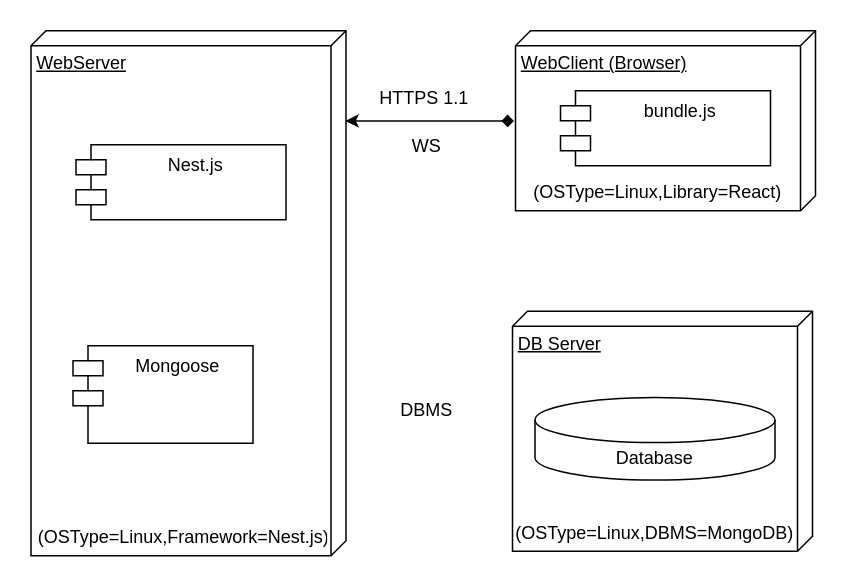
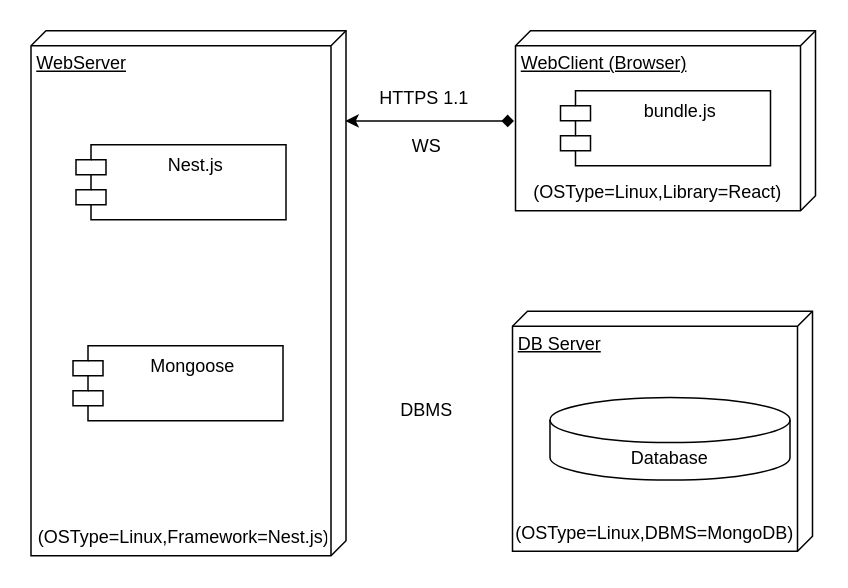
- <mxCell id="13" value="Mongoose" style="shape=module;align=left;spacingLeft=20;align=center;verticalAlign=top;whiteSpace=wrap;html=1;" parent="1" vertex="1"><mxGeometry x="48" y="230" width="120" height="65" as="geometry" /></mxCell>
+ <mxCell id="13" value="Mongoose" style="shape=module;align=left;spacingLeft=20;align=center;verticalAlign=top;whiteSpace=wrap;html=1;" parent="1" vertex="1"><mxGeometry x="48" y="230" width="140" height="50" as="geometry" /></mxCell>
- <mxCell id="9" value="Database" style="shape=cylinder3;whiteSpace=wrap;html=1;boundedLbl=1;backgroundOutline=1;size=15;" parent="1" vertex="1"><mxGeometry x="356" y="264.5" width="160" height="55" as="geometry" /></mxCell>
+ <mxCell id="9" value="Database" style="shape=cylinder3;whiteSpace=wrap;html=1;boundedLbl=1;backgroundOutline=1;size=15;" parent="1" vertex="1"><mxGeometry x="366" y="264.5" width="160" height="55" as="geometry" /></mxCell>
